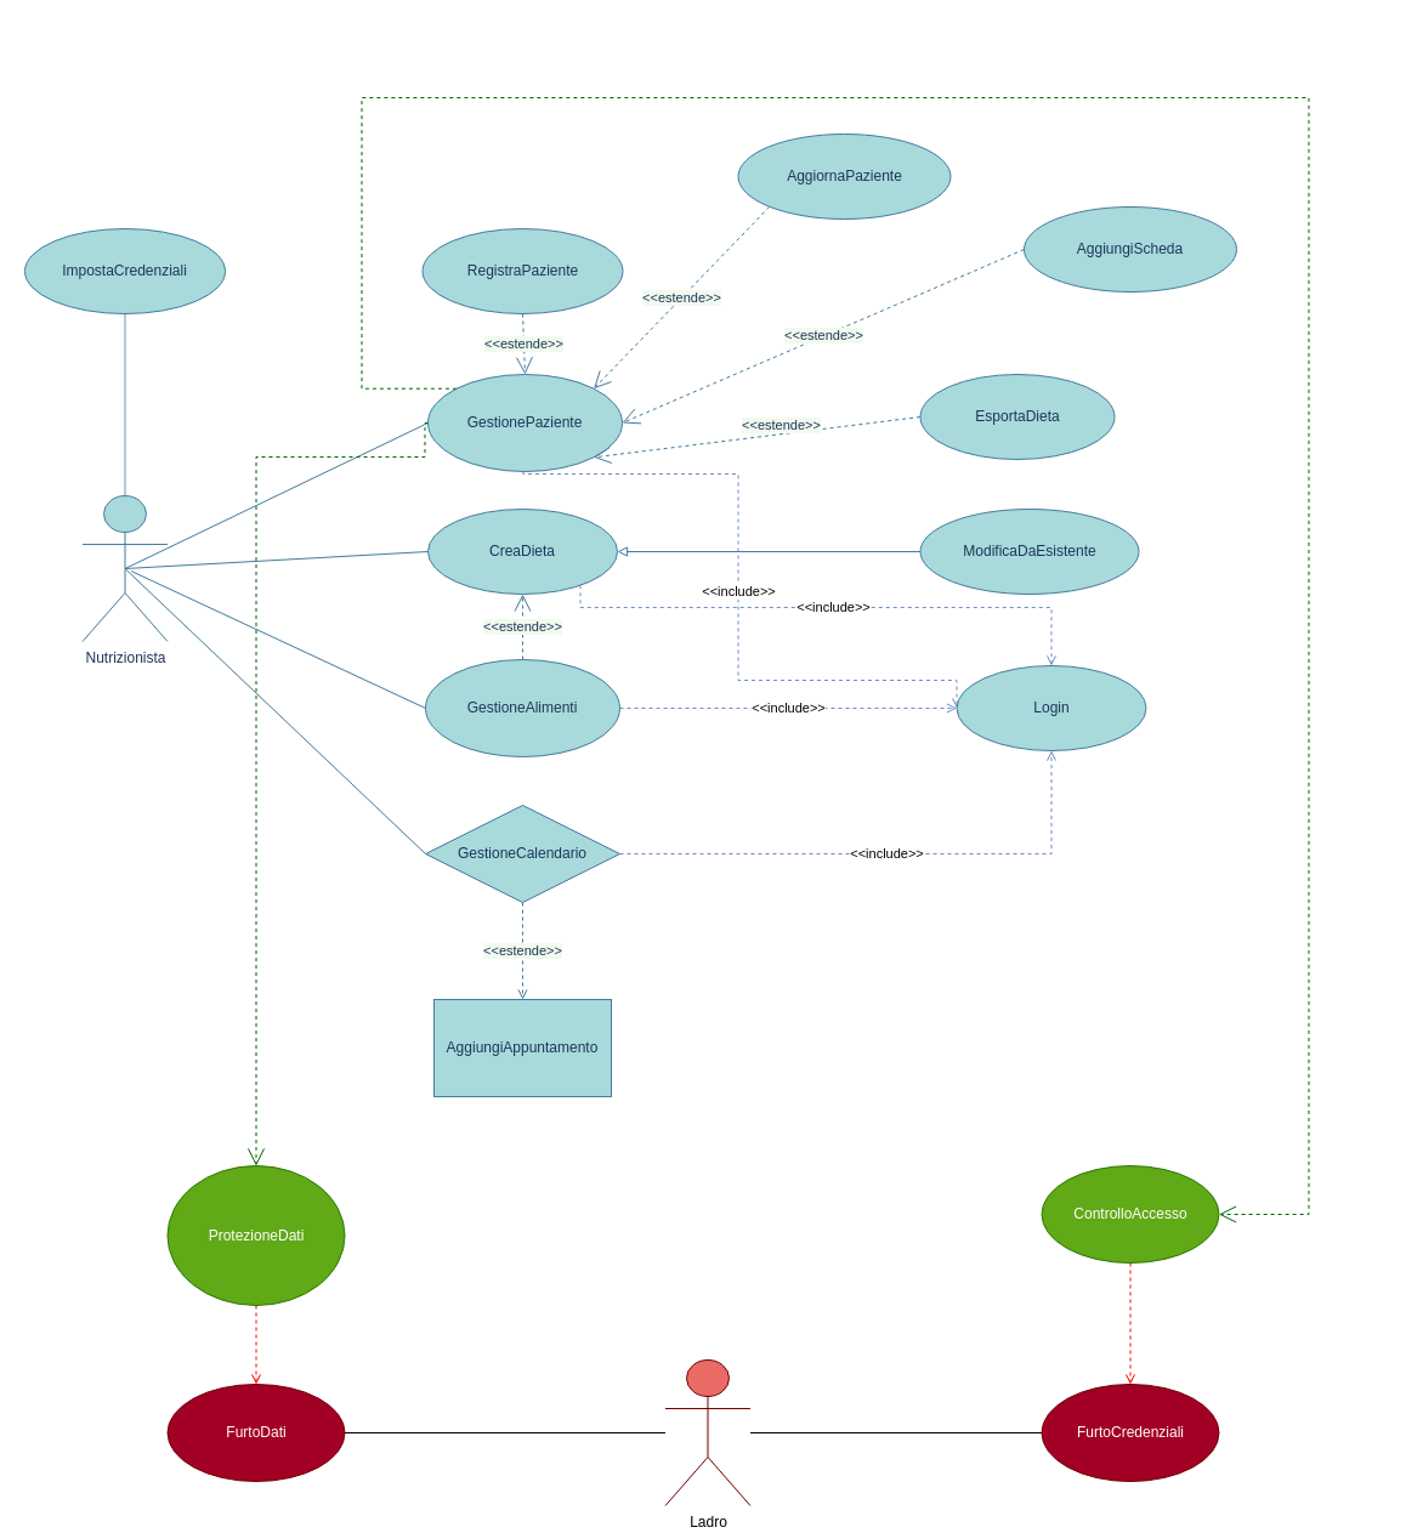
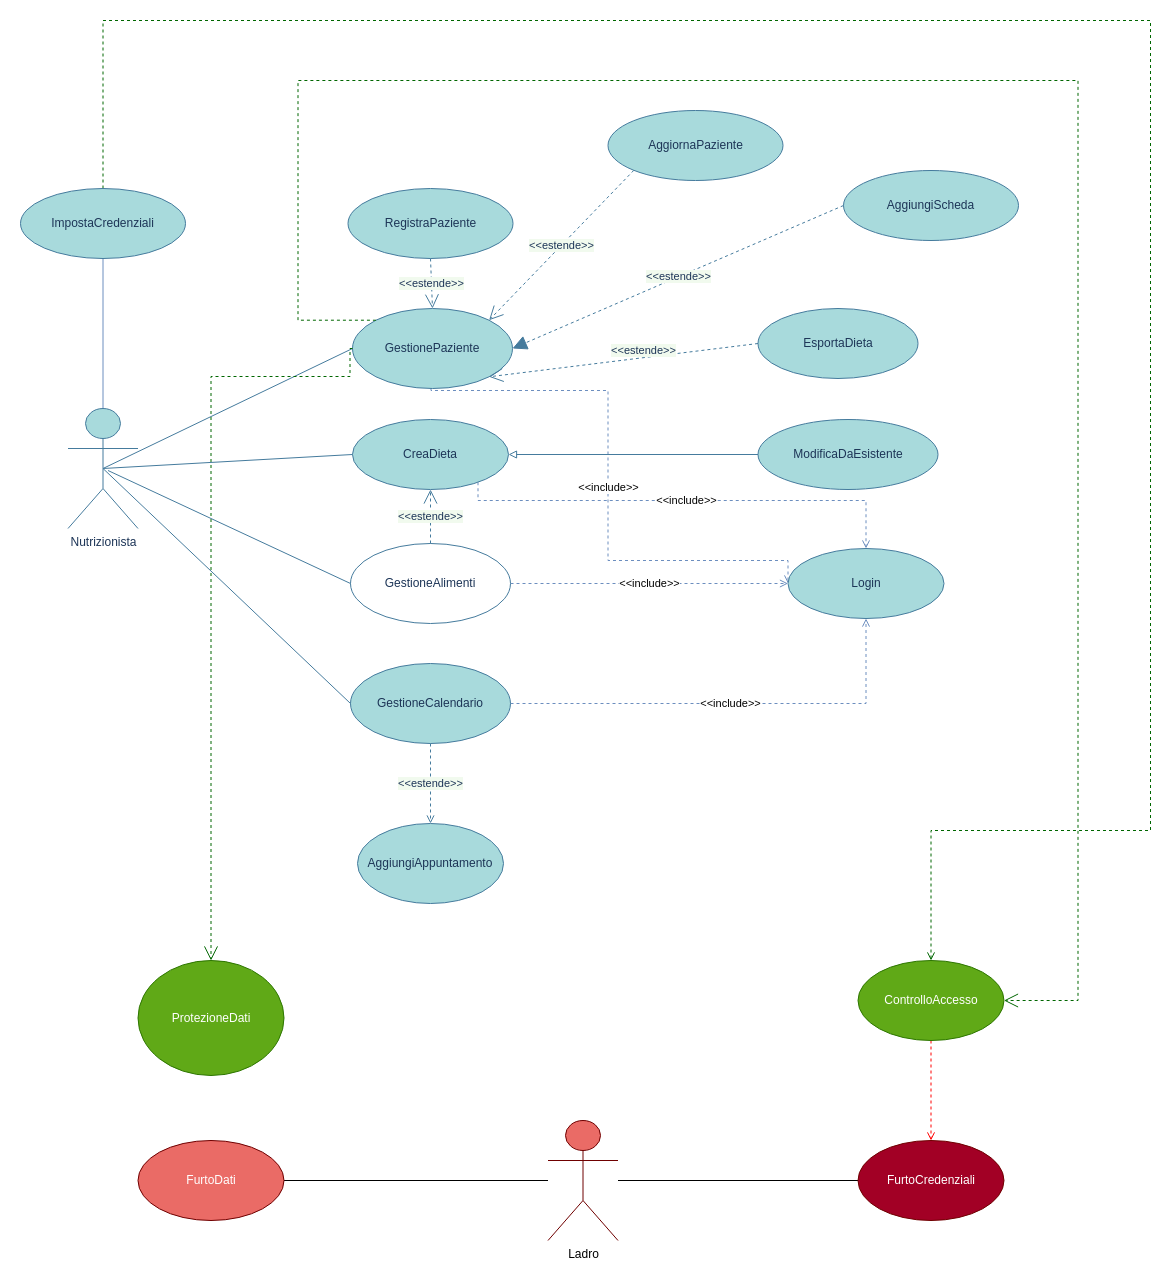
+ <mxCell id="40" style="edgeStyle=orthogonalEdgeStyle;rounded=0;orthogonalLoop=1;jettySize=auto;html=1;entryX=0.5;entryY=0;entryDx=0;entryDy=0;dashed=1;endArrow=open;endFill=0;strokeColor=#006600;" edge="1" parent="1" source="41" target="33"><mxGeometry relative="1" as="geometry"><mxPoint x="910" y="500" as="targetPoint" /><Array as="points"><mxPoint x="103" y="20" /><mxPoint x="1150" y="20" /><mxPoint x="1150" y="830" /><mxPoint x="931" y="830" /></Array></mxGeometry></mxCell>
- <mxCell id="39" value="&amp;lt;&amp;lt;estende&amp;gt;&amp;gt;" style="endArrow=open;endSize=12;dashed=1;html=1;rounded=0;fontFamily=Helvetica;exitX=0;exitY=0.5;exitDx=0;exitDy=0;entryX=1;entryY=0.5;entryDx=0;entryDy=0;labelBackgroundColor=#F1FAEE;strokeColor=#457B9D;fontColor=#1D3557;" edge="1" parent="1" source="38" target="14"><mxGeometry width="160" relative="1" as="geometry"><mxPoint x="643.425" y="179.867" as="sourcePoint" /><mxPoint x="498.569" y="329.716" as="targetPoint" /></mxGeometry></mxCell>
+ <mxCell id="39" value="&amp;lt;&amp;lt;estende&amp;gt;&amp;gt;" style="endArrow=block;endSize=12;dashed=1;html=1;rounded=0;fontFamily=Helvetica;exitX=0;exitY=0.5;exitDx=0;exitDy=0;entryX=1;entryY=0.5;entryDx=0;entryDy=0;labelBackgroundColor=#F1FAEE;strokeColor=#457B9D;fontColor=#1D3557;" edge="1" parent="1" source="38" target="14"><mxGeometry width="160" relative="1" as="geometry"><mxPoint x="643.425" y="179.867" as="sourcePoint" /><mxPoint x="498.569" y="329.716" as="targetPoint" /></mxGeometry></mxCell>
- <mxCell id="12" value="GestioneAlimenti" style="ellipse;whiteSpace=wrap;html=1;fillColor=#A8DADC;fontColor=#1D3557;strokeColor=#457B9D;" vertex="1" parent="1"><mxGeometry x="350" y="543" width="160" height="80" as="geometry" /></mxCell>
+ <mxCell id="12" value="GestioneAlimenti" style="ellipse;whiteSpace=wrap;html=1;fillColor=#ffffff;fontColor=#1D3557;strokeColor=#457B9D;" vertex="1" parent="1"><mxGeometry x="350" y="543" width="160" height="80" as="geometry" /></mxCell>
- <mxCell id="5" value="GestioneCalendario&lt;br&gt;" style="rhombus;whiteSpace=wrap;html=1;fillColor=#A8DADC;fontColor=#1D3557;strokeColor=#457B9D;" vertex="1" parent="1"><mxGeometry x="350" y="663" width="160" height="80" as="geometry" /></mxCell>
+ <mxCell id="5" value="GestioneCalendario&lt;br&gt;" style="ellipse;whiteSpace=wrap;html=1;fillColor=#A8DADC;fontColor=#1D3557;strokeColor=#457B9D;" vertex="1" parent="1"><mxGeometry x="350" y="663" width="160" height="80" as="geometry" /></mxCell>
- <mxCell id="17" value="AggiungiAppuntamento&lt;br&gt;" style="whiteSpace=wrap;html=1;fillColor=#A8DADC;fontColor=#1D3557;strokeColor=#457B9D;rounded=0;" vertex="1" parent="1"><mxGeometry x="357" y="823" width="146" height="80" as="geometry" /></mxCell>
+ <mxCell id="17" value="AggiungiAppuntamento&lt;br&gt;" style="ellipse;whiteSpace=wrap;html=1;fillColor=#A8DADC;fontColor=#1D3557;strokeColor=#457B9D;" vertex="1" parent="1"><mxGeometry x="357" y="823" width="146" height="80" as="geometry" /></mxCell>
- <mxCell id="30" style="edgeStyle=orthogonalEdgeStyle;rounded=0;sketch=0;orthogonalLoop=1;jettySize=auto;html=1;fontColor=#000000;strokeColor=#FF0000;fillColor=#a20025;dashed=1;endArrow=open;endFill=0;" edge="1" parent="1" source="31" target="35"><mxGeometry relative="1" as="geometry" /></mxCell>
- <mxCell id="35" value="FurtoDati" style="ellipse;whiteSpace=wrap;html=1;fillColor=#a20025;fontColor=#ffffff;strokeColor=#6F0000;" vertex="1" parent="1"><mxGeometry x="137.5" y="1140" width="146" height="80" as="geometry" /></mxCell>
+ <mxCell id="35" value="FurtoDati" style="ellipse;whiteSpace=wrap;html=1;fillColor=#ea6b66;fontColor=#ffffff;strokeColor=#6F0000;" vertex="1" parent="1"><mxGeometry x="137.5" y="1140" width="146" height="80" as="geometry" /></mxCell>
